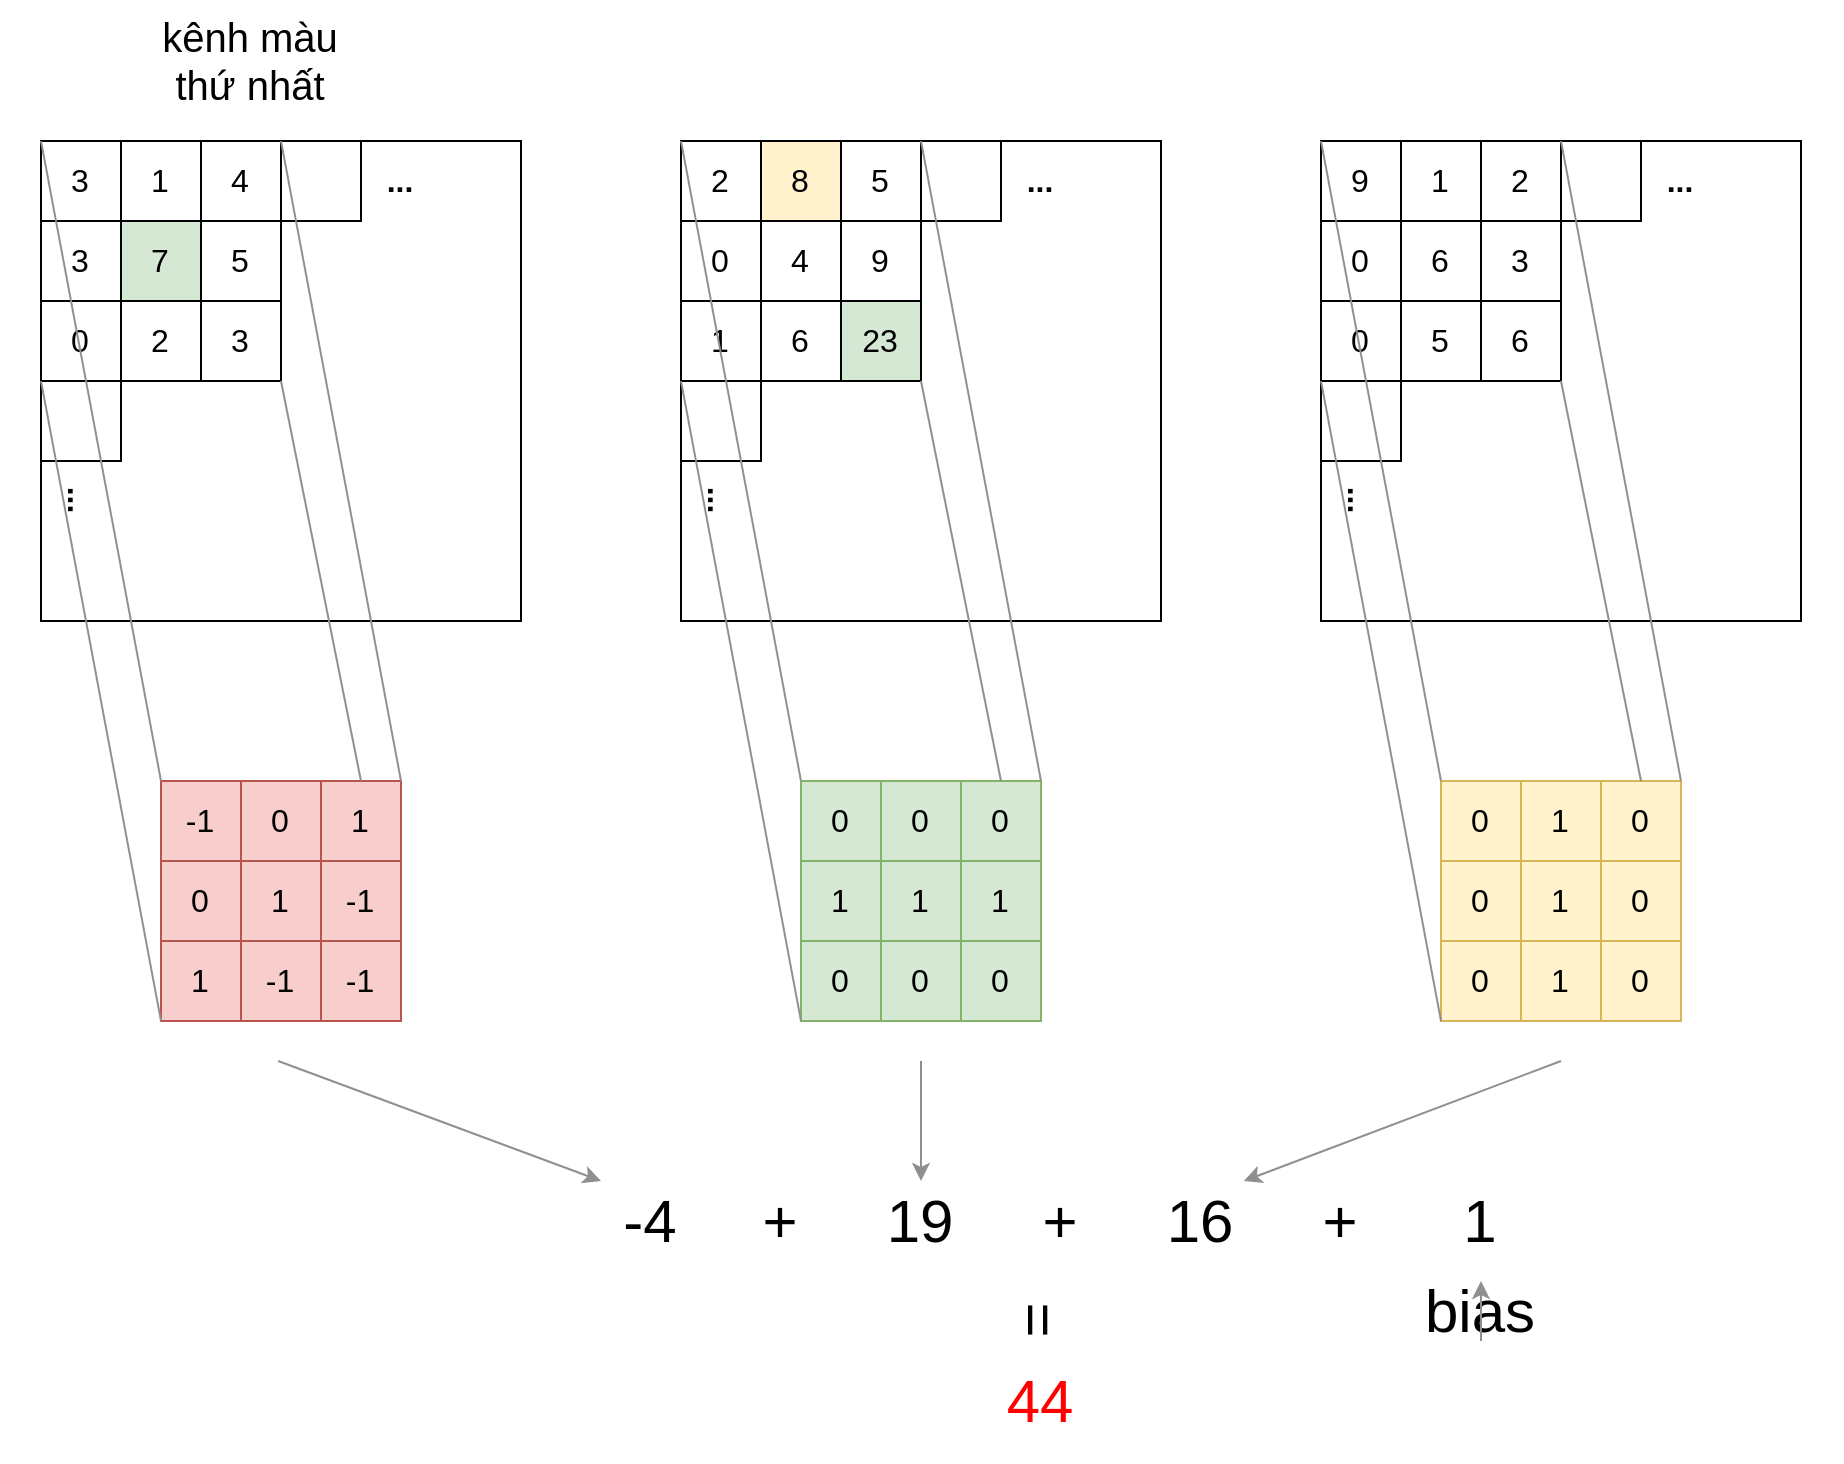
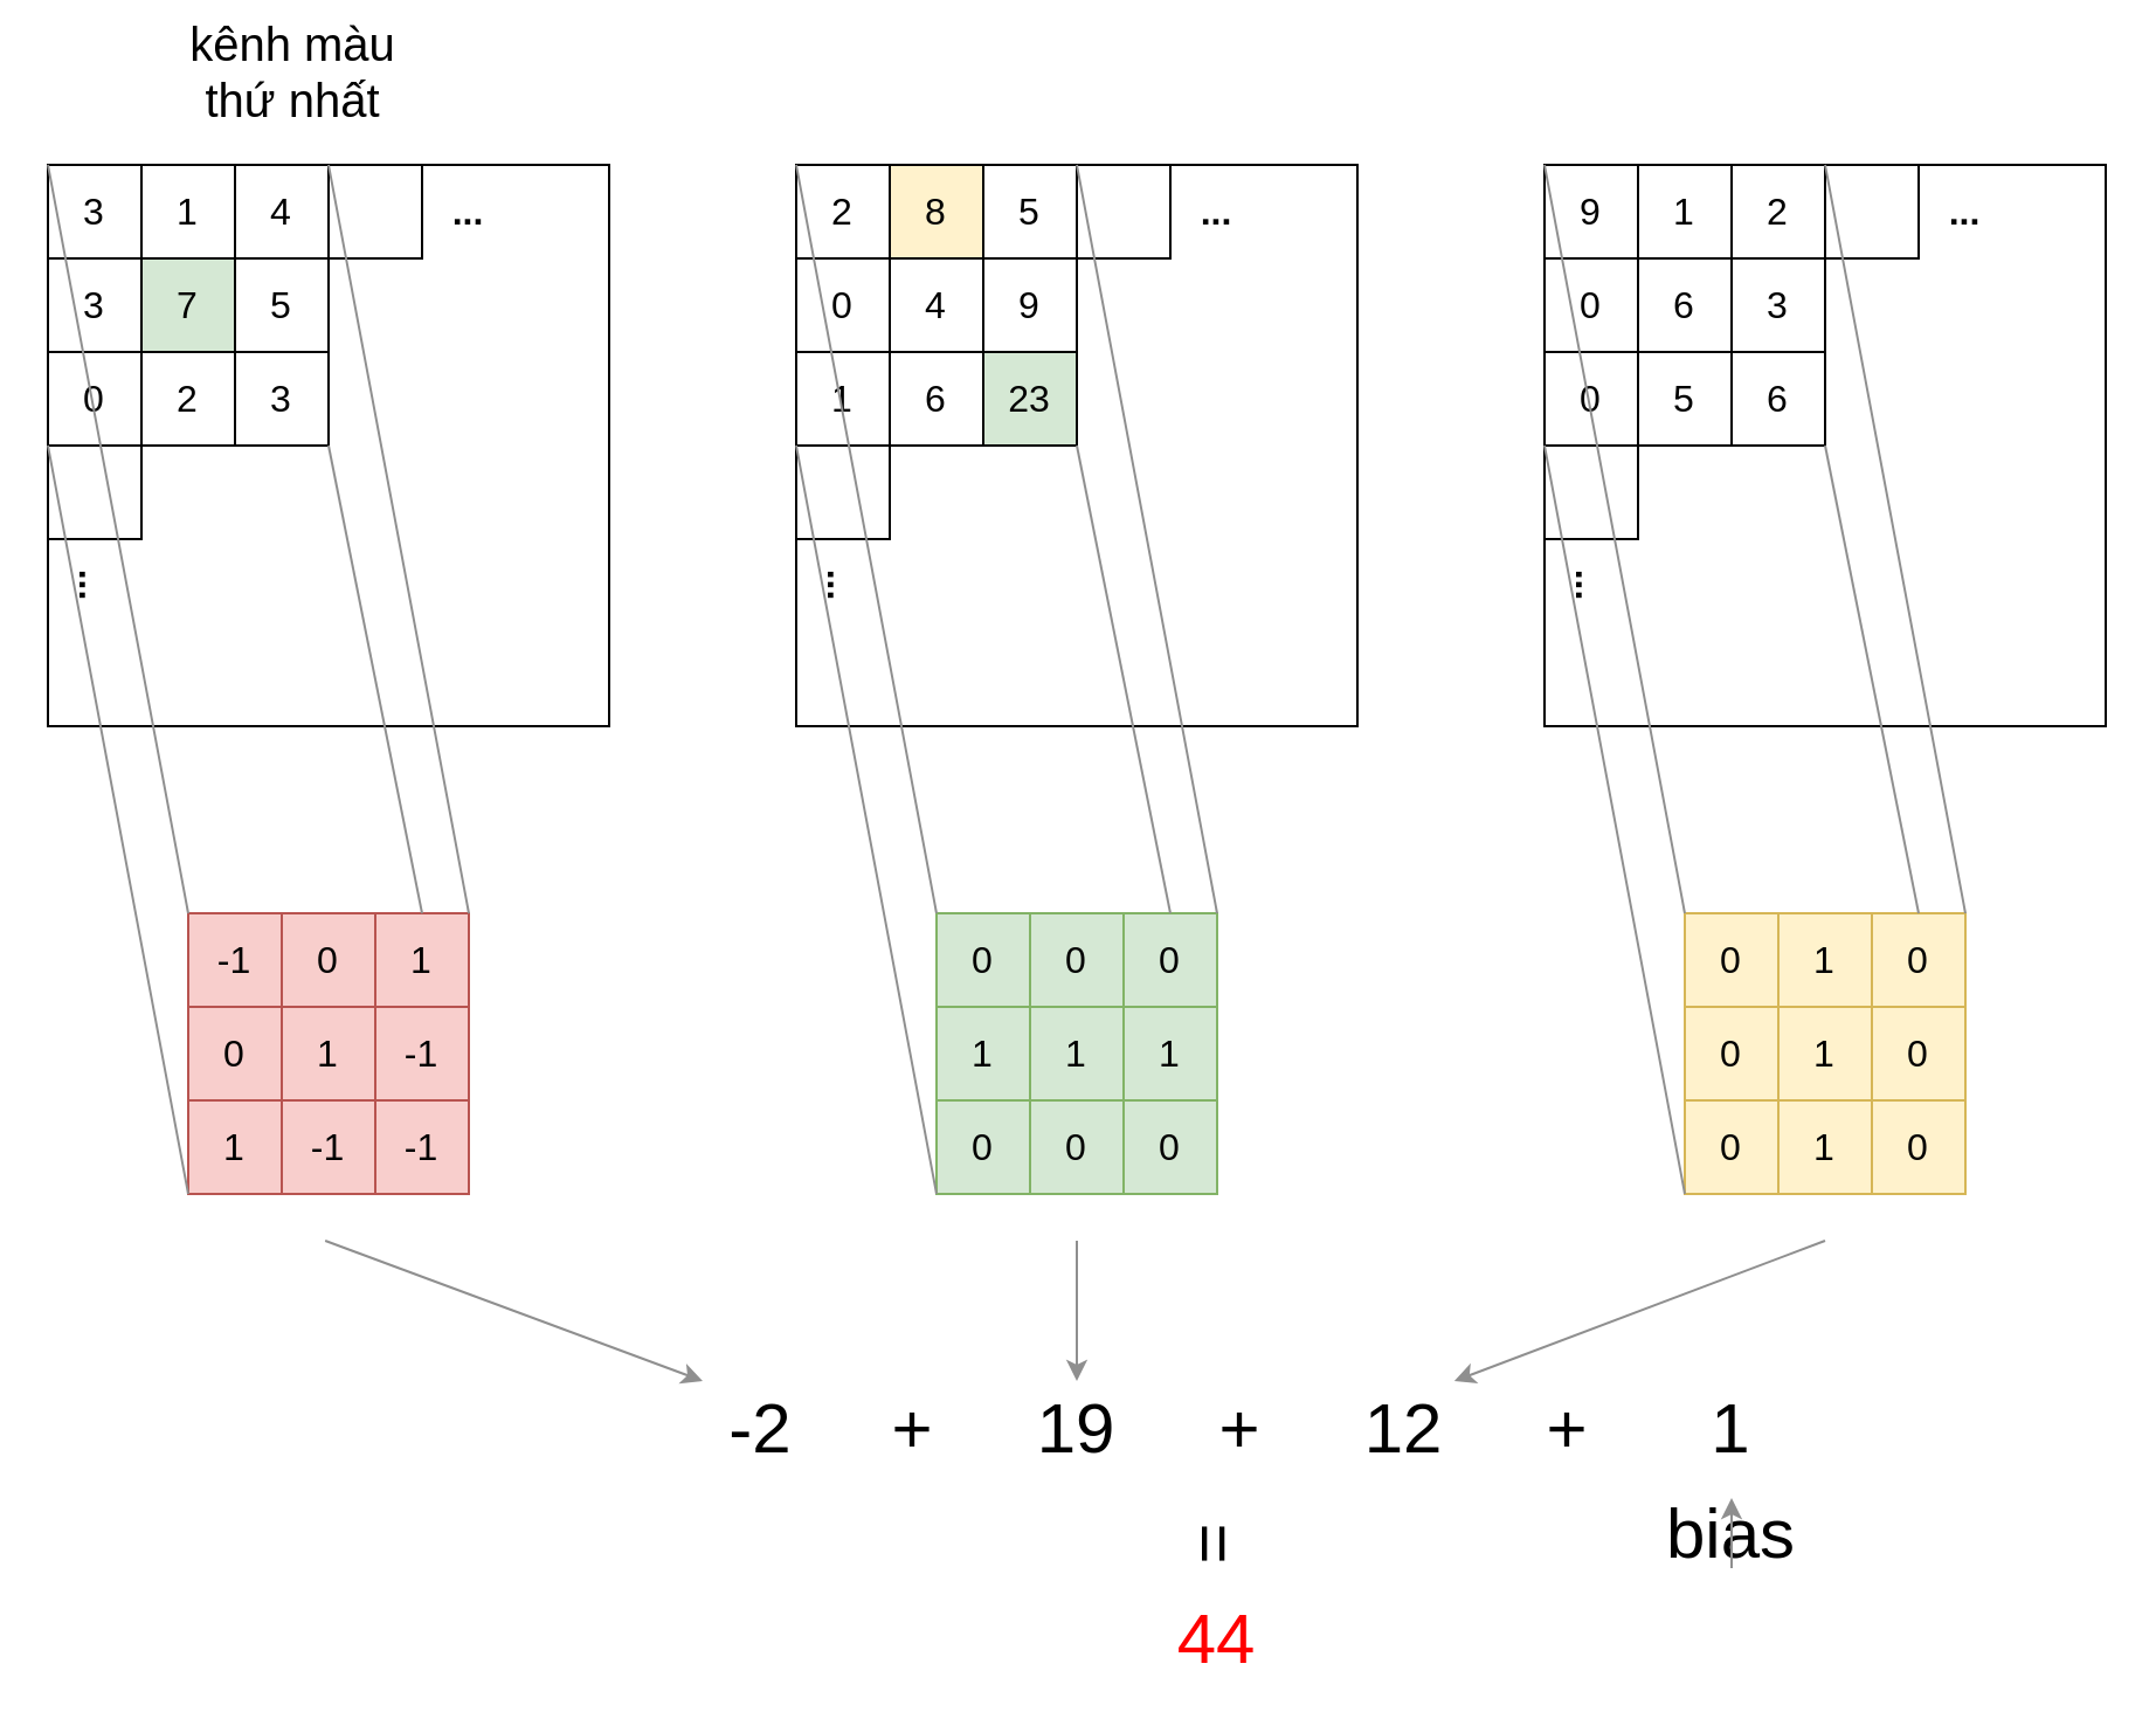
- <mxCell id="91" value="&lt;font style=&quot;font-size: 30px&quot;&gt;-4&lt;/font&gt;" style="text;html=1;strokeColor=none;fillColor=none;align=center;verticalAlign=middle;whiteSpace=wrap;rounded=0;fontSize=16;" vertex="1" parent="1"><mxGeometry x="305" y="600" width="40" height="20" as="geometry" /></mxCell>
+ <mxCell id="91" value="&lt;font style=&quot;font-size: 30px&quot;&gt;-2&lt;/font&gt;" style="text;html=1;strokeColor=none;fillColor=none;align=center;verticalAlign=middle;whiteSpace=wrap;rounded=0;fontSize=16;" vertex="1" parent="1"><mxGeometry x="305" y="600" width="40" height="20" as="geometry" /></mxCell>
- <mxCell id="93" value="&lt;font style=&quot;font-size: 30px&quot;&gt;16&lt;/font&gt;" style="text;html=1;strokeColor=none;fillColor=none;align=center;verticalAlign=middle;whiteSpace=wrap;rounded=0;fontSize=16;" vertex="1" parent="1"><mxGeometry x="580" y="600" width="40" height="20" as="geometry" /></mxCell>
+ <mxCell id="93" value="&lt;font style=&quot;font-size: 30px&quot;&gt;12&lt;/font&gt;" style="text;html=1;strokeColor=none;fillColor=none;align=center;verticalAlign=middle;whiteSpace=wrap;rounded=0;fontSize=16;" vertex="1" parent="1"><mxGeometry x="580" y="600" width="40" height="20" as="geometry" /></mxCell>
